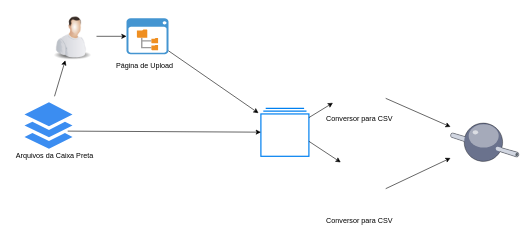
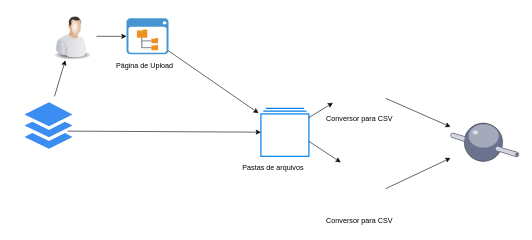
- <mxCell id="5" value="Arquivos da Caixa Preta" style="text;html=1;resizable=0;autosize=1;align=center;verticalAlign=middle;points=[];fillColor=none;strokeColor=none;rounded=0;" vertex="1" parent="1"><mxGeometry y="250" width="140" height="20" as="geometry" x="20" /></mxCell>
+ <mxCell id="6" value="Pastas de arquivos" style="text;html=1;resizable=0;autosize=1;align=center;verticalAlign=middle;points=[];fillColor=none;strokeColor=none;rounded=0;" vertex="1" parent="1"><mxGeometry x="394" y="270" width="120" height="20" as="geometry" /></mxCell>
